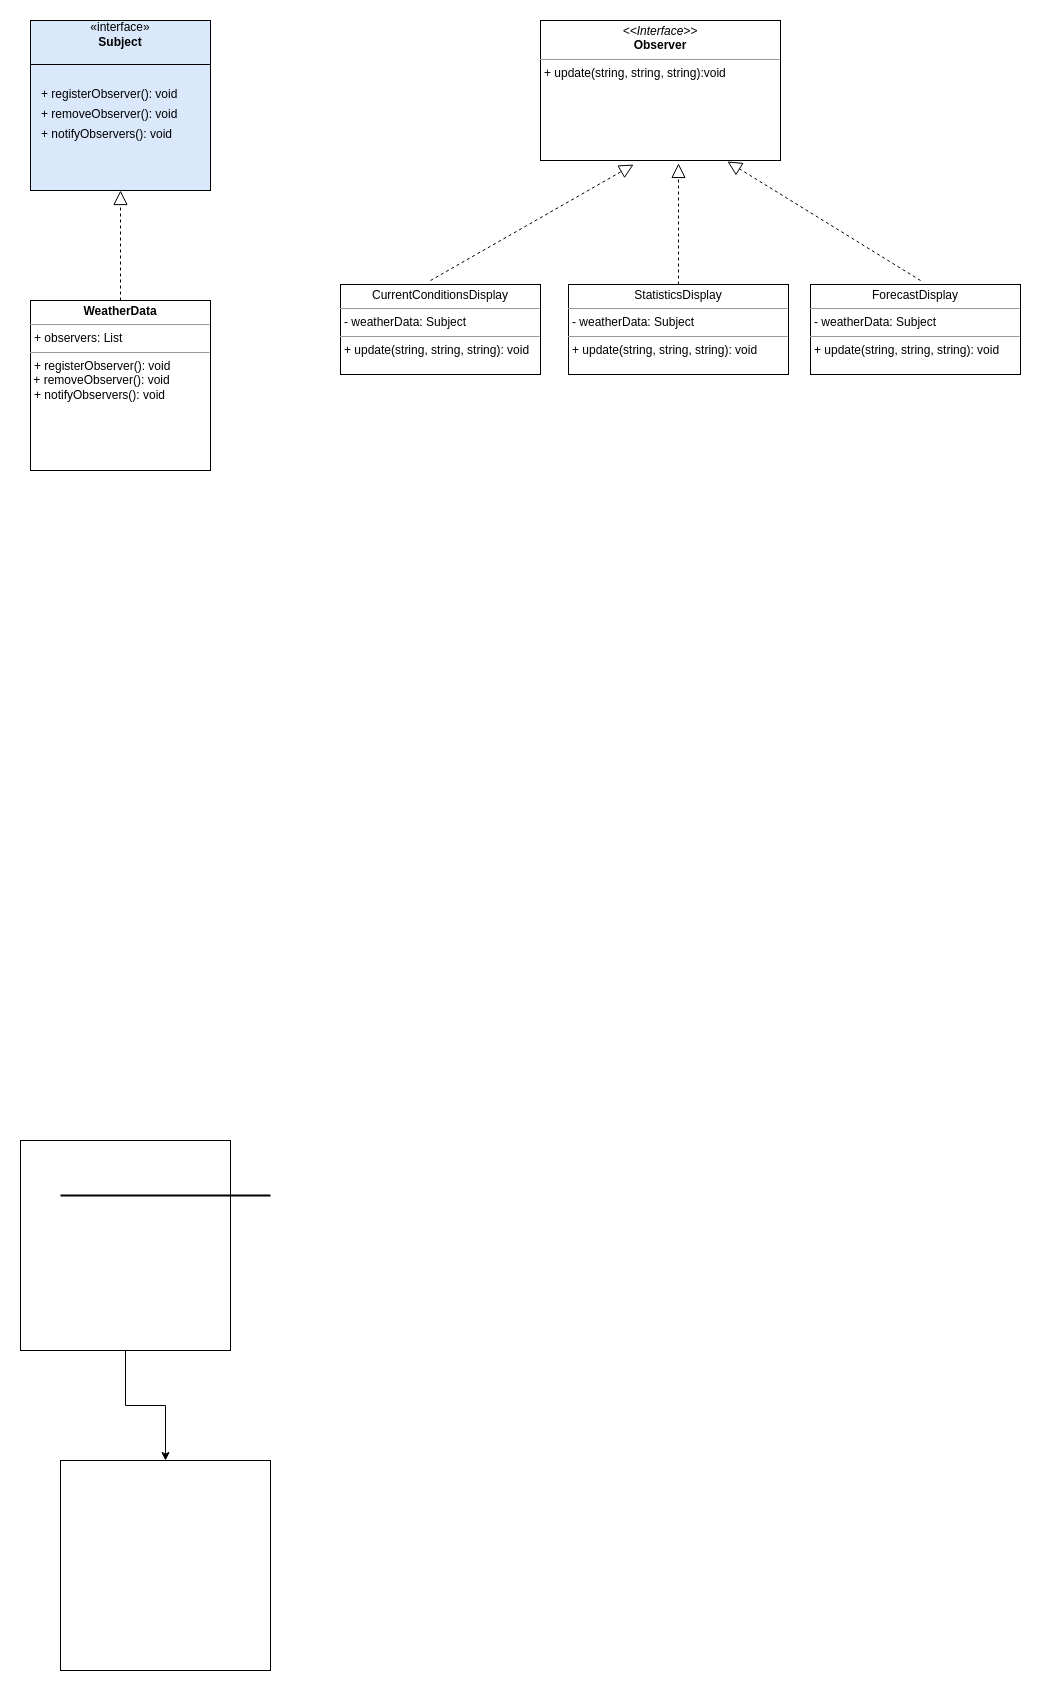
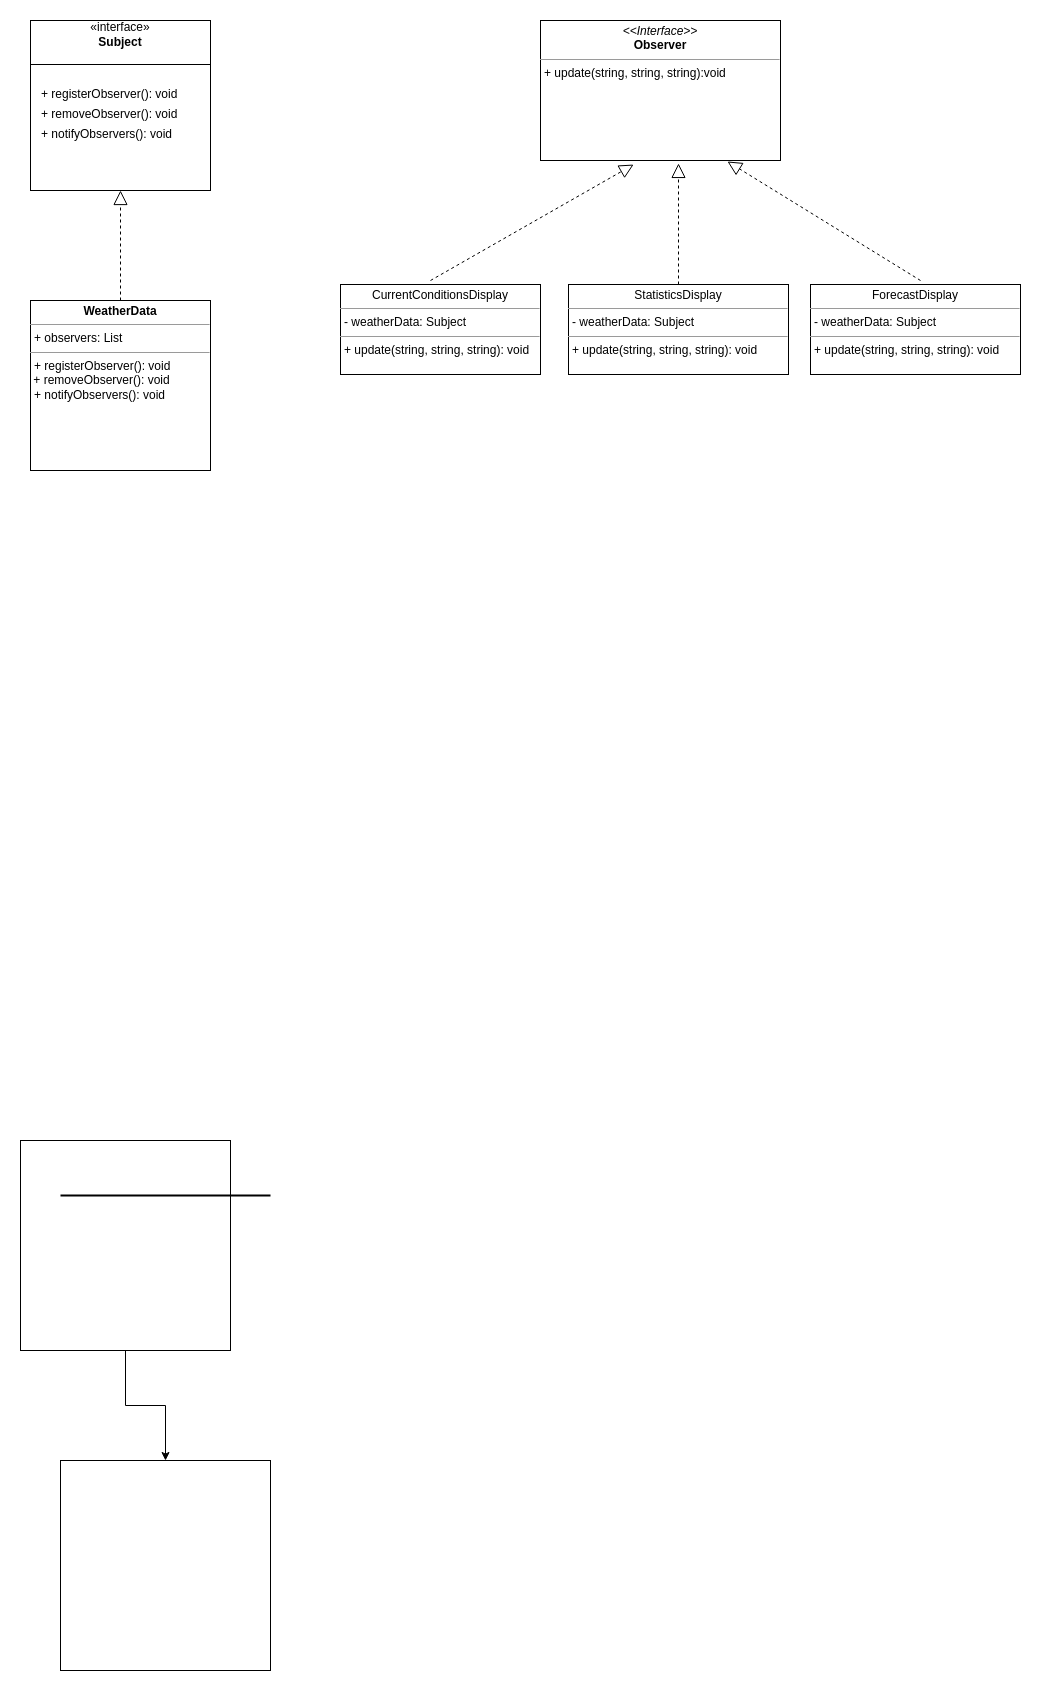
- <mxCell id="6" value="«interface»&lt;br&gt;&lt;b&gt;Subject&lt;/b&gt;" style="html=1;whiteSpace=wrap;strokeWidth=1;labelPosition=center;verticalLabelPosition=top;align=center;verticalAlign=bottom;spacingLeft=0;spacingBottom=-31;fillColor=#dae8fc;" vertex="1" parent="1"><mxGeometry x="30" y="20" width="180" height="170" as="geometry" /></mxCell>
+ <mxCell id="6" value="«interface»&lt;br&gt;&lt;b&gt;Subject&lt;/b&gt;" style="html=1;whiteSpace=wrap;strokeWidth=1;labelPosition=center;verticalLabelPosition=top;align=center;verticalAlign=bottom;spacingLeft=0;spacingBottom=-31;" vertex="1" parent="1"><mxGeometry x="30" y="20" width="180" height="170" as="geometry" /></mxCell>
